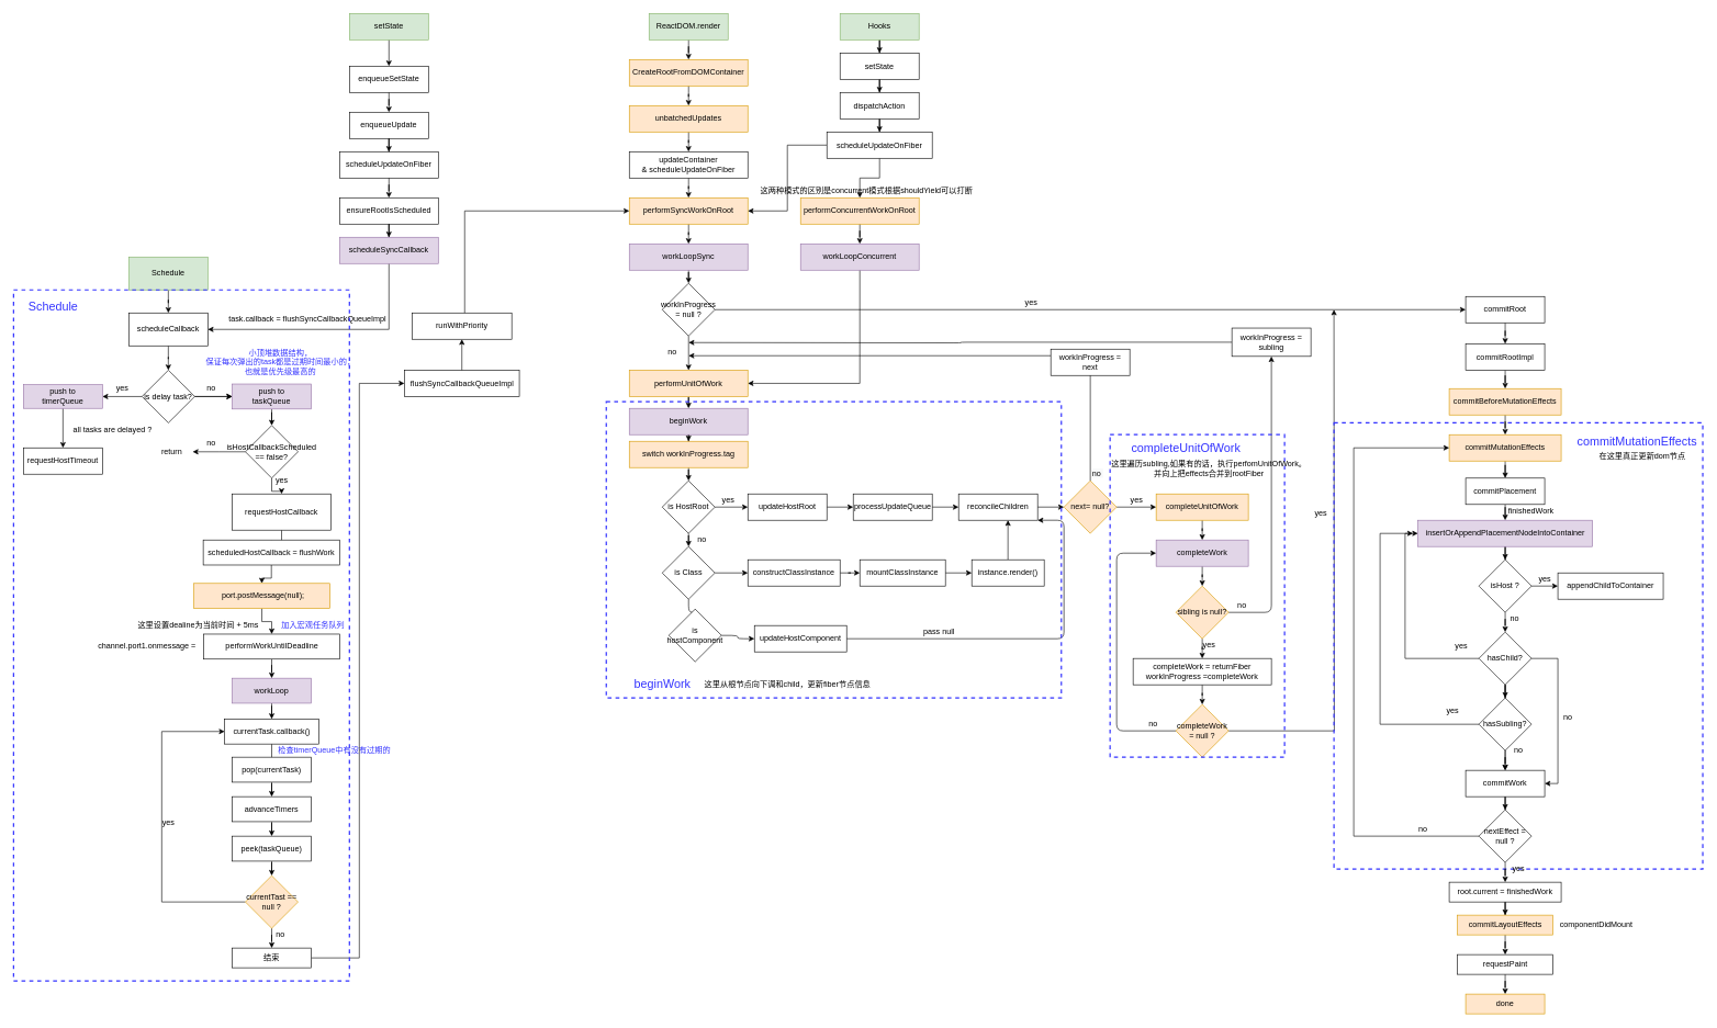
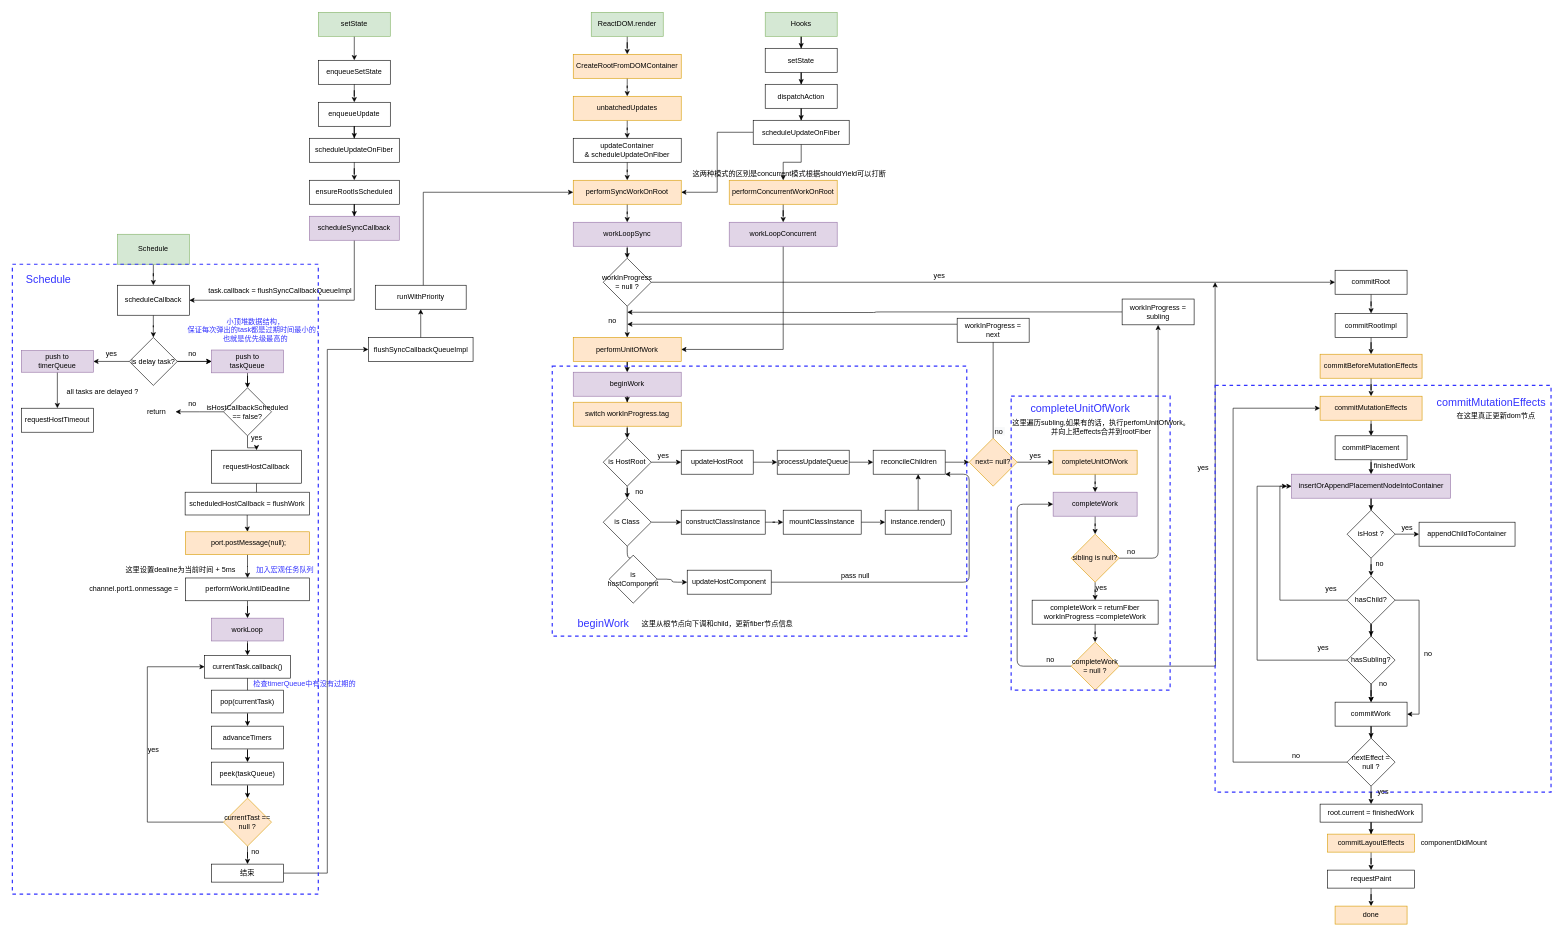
- <mxCell id="167" value="&amp;nbsp;port.postMessage(null);" style="whiteSpace=wrap;html=1;fillColor=#ffe6cc;strokeColor=#d79b00;" parent="1" vertex="1"><mxGeometry x="293.5" y="886" width="207" height="38" as="geometry" /></mxCell>
+ <mxCell id="167" value="&amp;nbsp;port.postMessage(null);" style="whiteSpace=wrap;html=1;fillColor=#ffe6cc;strokeColor=#d79b00;" parent="1" vertex="1"><mxGeometry x="308.5" y="886" width="207" height="38" as="geometry" /></mxCell>
